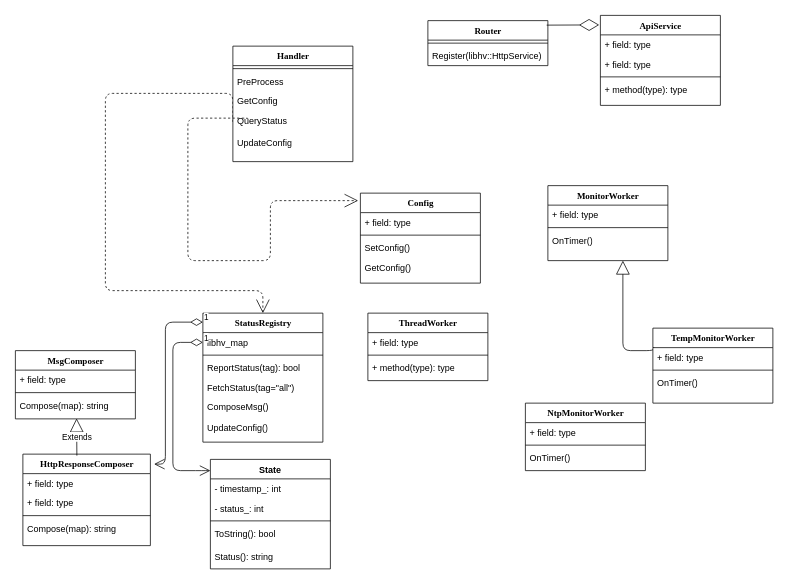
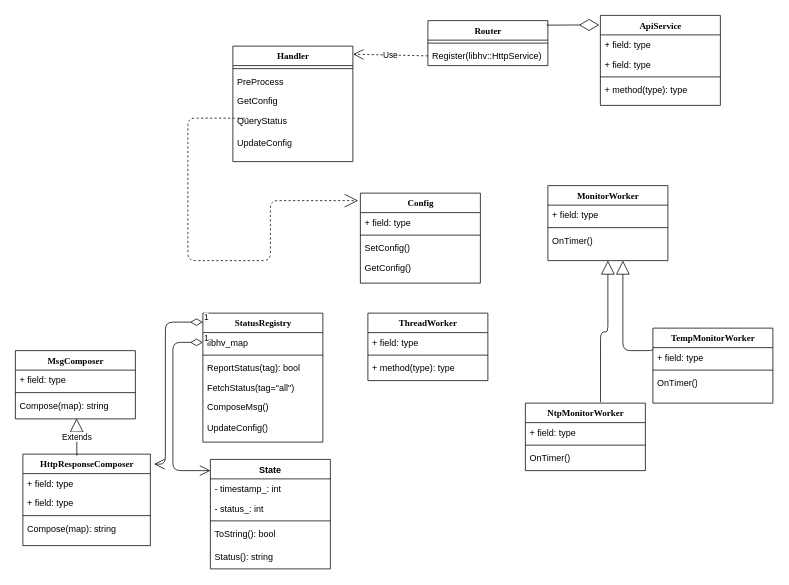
+ <mxCell id="67" value="Use" style="endArrow=open;endSize=12;dashed=1;html=1;exitX=0;exitY=0.5;exitDx=0;exitDy=0;entryX=1.002;entryY=0.07;entryDx=0;entryDy=0;entryPerimeter=0;" parent="1" source="64" target="56" edge="1"><mxGeometry width="160" relative="1" as="geometry"><mxPoint x="410" y="247" as="sourcePoint" /><mxPoint x="570" y="247" as="targetPoint" /></mxGeometry></mxCell>
- <mxCell id="2" style="edgeStyle=orthogonalEdgeStyle;html=1;labelBackgroundColor=none;startFill=0;startSize=8;endArrow=open;endFill=0;endSize=16;fontFamily=Verdana;fontSize=12;dashed=1;exitX=0;exitY=0.5;exitDx=0;exitDy=0;" parent="1" source="60" target="17" edge="1"><mxGeometry relative="1" as="geometry"><Array as="points"><mxPoint x="140" y="124" /><mxPoint x="140" y="387" /><mxPoint x="350" y="387" /></Array><mxPoint x="140" y="377" as="sourcePoint" /></mxGeometry></mxCell>
+ <mxCell id="30" style="edgeStyle=orthogonalEdgeStyle;html=1;labelBackgroundColor=none;startFill=0;startSize=8;endArrow=block;endFill=0;endSize=16;fontFamily=Verdana;fontSize=12;exitX=0.626;exitY=-0.015;exitDx=0;exitDy=0;exitPerimeter=0;" parent="1" source="31" target="8" edge="1"><mxGeometry relative="1" as="geometry"><Array as="points" /></mxGeometry></mxCell>
